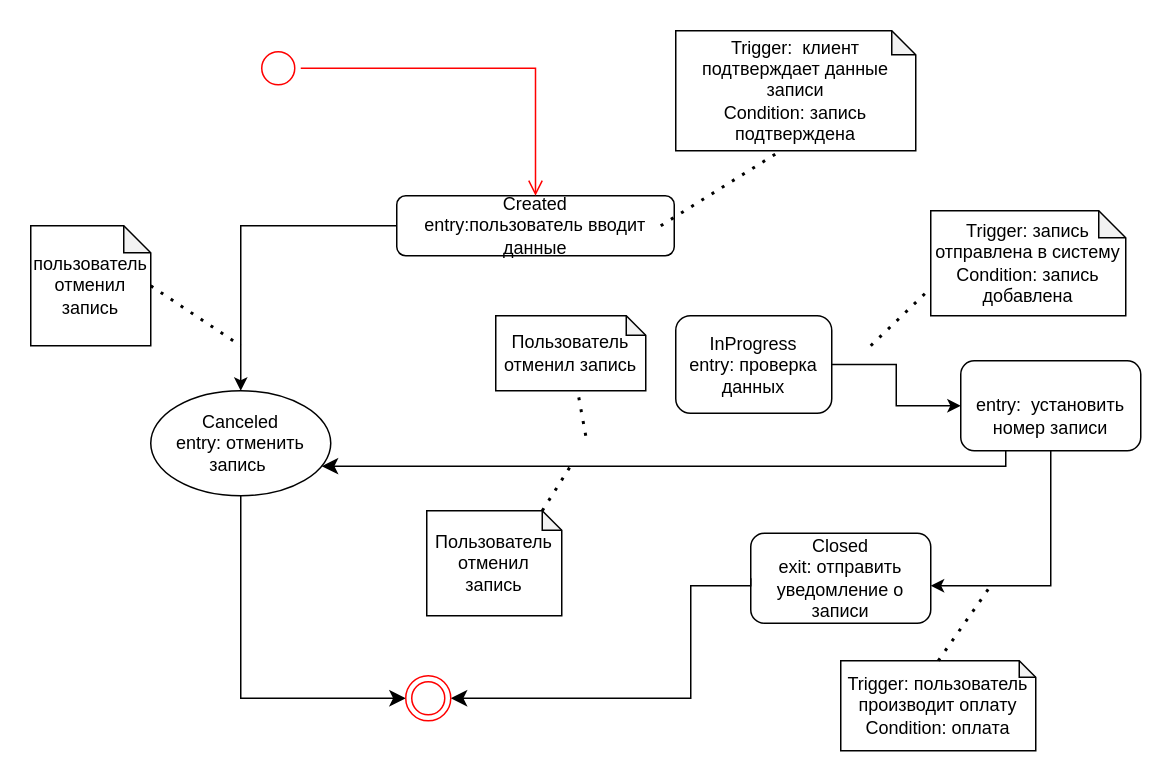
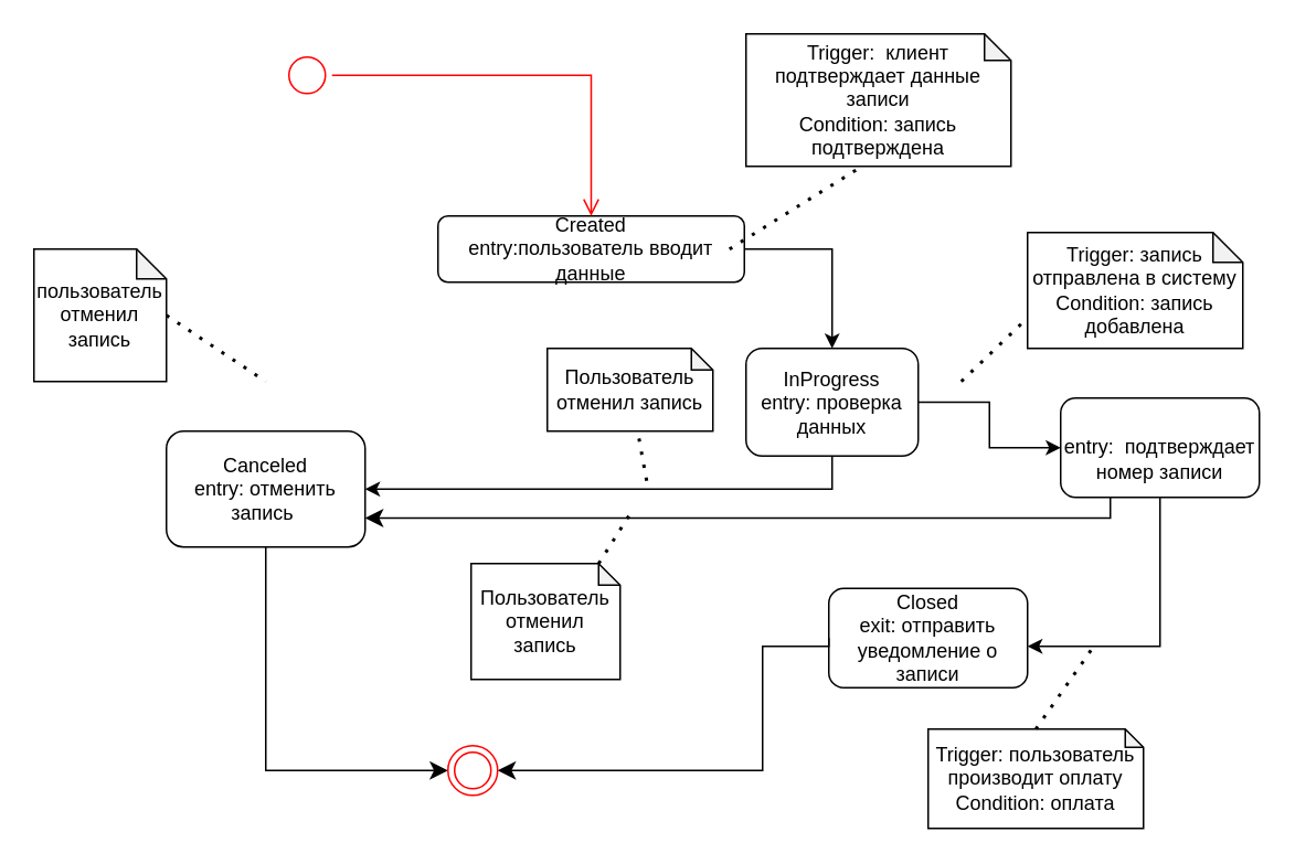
- <mxCell id="3" value="" style="edgeStyle=orthogonalEdgeStyle;rounded=0;orthogonalLoop=1;jettySize=auto;html=1;" edge="1" parent="1" source="4" target="10"><mxGeometry relative="1" as="geometry" /></mxCell>
+ <mxCell id="2" value="" style="edgeStyle=orthogonalEdgeStyle;rounded=0;orthogonalLoop=1;jettySize=auto;html=1;" edge="1" parent="1" source="4" target="7"><mxGeometry relative="1" as="geometry"><Array as="points"><mxPoint x="502" y="150" /></Array></mxGeometry></mxCell>
- <mxCell id="13" value="&lt;br&gt;entry:&amp;nbsp; установить номер записи" style="rounded=1;whiteSpace=wrap;html=1;fillColor=none;sketch=0;fillStyle=solid;" vertex="1" parent="1"><mxGeometry x="640" y="240" width="120" height="60" as="geometry" /></mxCell>
+ <mxCell id="13" value="&lt;br&gt;entry:&amp;nbsp; подтверждает номер записи" style="rounded=1;whiteSpace=wrap;html=1;fillColor=none;sketch=0;fillStyle=solid;" vertex="1" parent="1"><mxGeometry x="640" y="240" width="120" height="60" as="geometry" /></mxCell>
- <mxCell id="10" value="Canceled&lt;br&gt;entry: отменить запись&amp;nbsp;&lt;br&gt;" style="ellipse;whiteSpace=wrap;html=1;fillColor=none;sketch=0;fillStyle=solid;" vertex="1" parent="1"><mxGeometry x="100" y="260" width="120" height="70" as="geometry" /></mxCell>
+ <mxCell id="10" value="Canceled&lt;br&gt;entry: отменить запись&amp;nbsp;&lt;br&gt;" style="rounded=1;whiteSpace=wrap;html=1;fillColor=none;sketch=0;fillStyle=solid;" vertex="1" parent="1"><mxGeometry x="100" y="260" width="120" height="70" as="geometry" /></mxCell>
+ <mxCell id="5" value="" style="edgeStyle=orthogonalEdgeStyle;rounded=0;orthogonalLoop=1;jettySize=auto;html=1;entryX=1;entryY=0.5;entryDx=0;entryDy=0;" edge="1" parent="1" source="7" target="10"><mxGeometry relative="1" as="geometry"><mxPoint x="230" y="300" as="targetPoint" /><Array as="points"><mxPoint x="502" y="295" /></Array></mxGeometry></mxCell>
